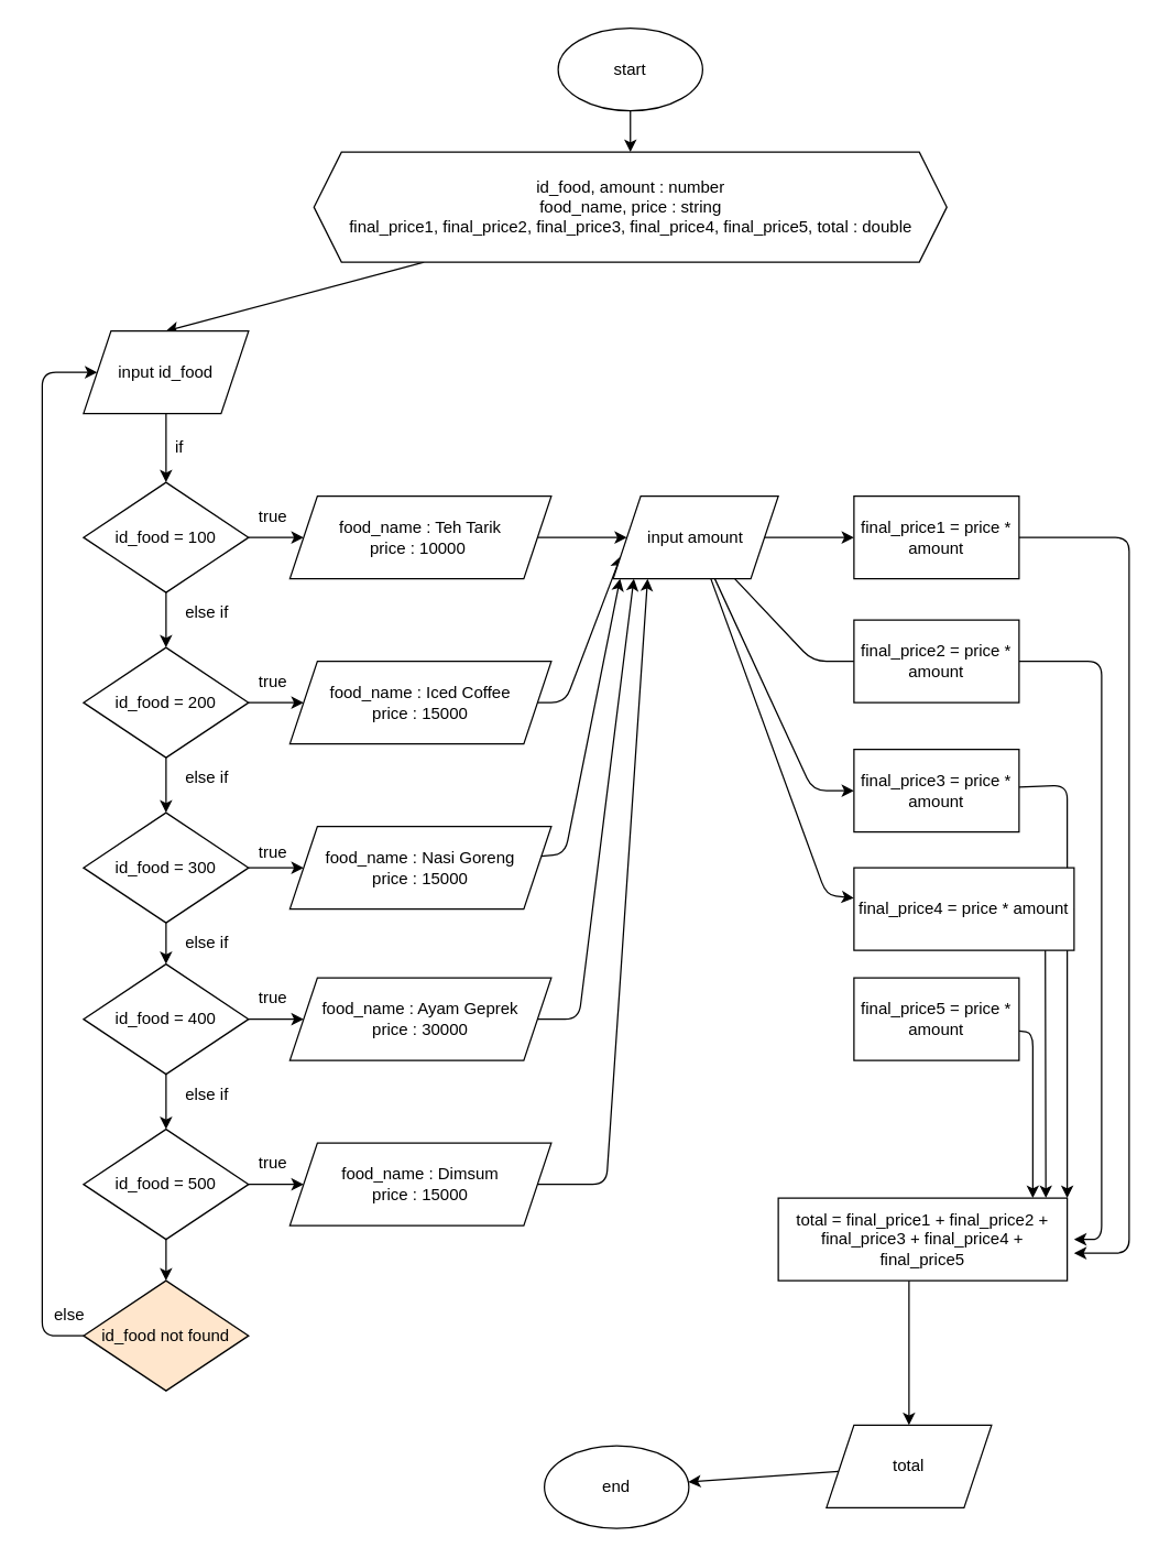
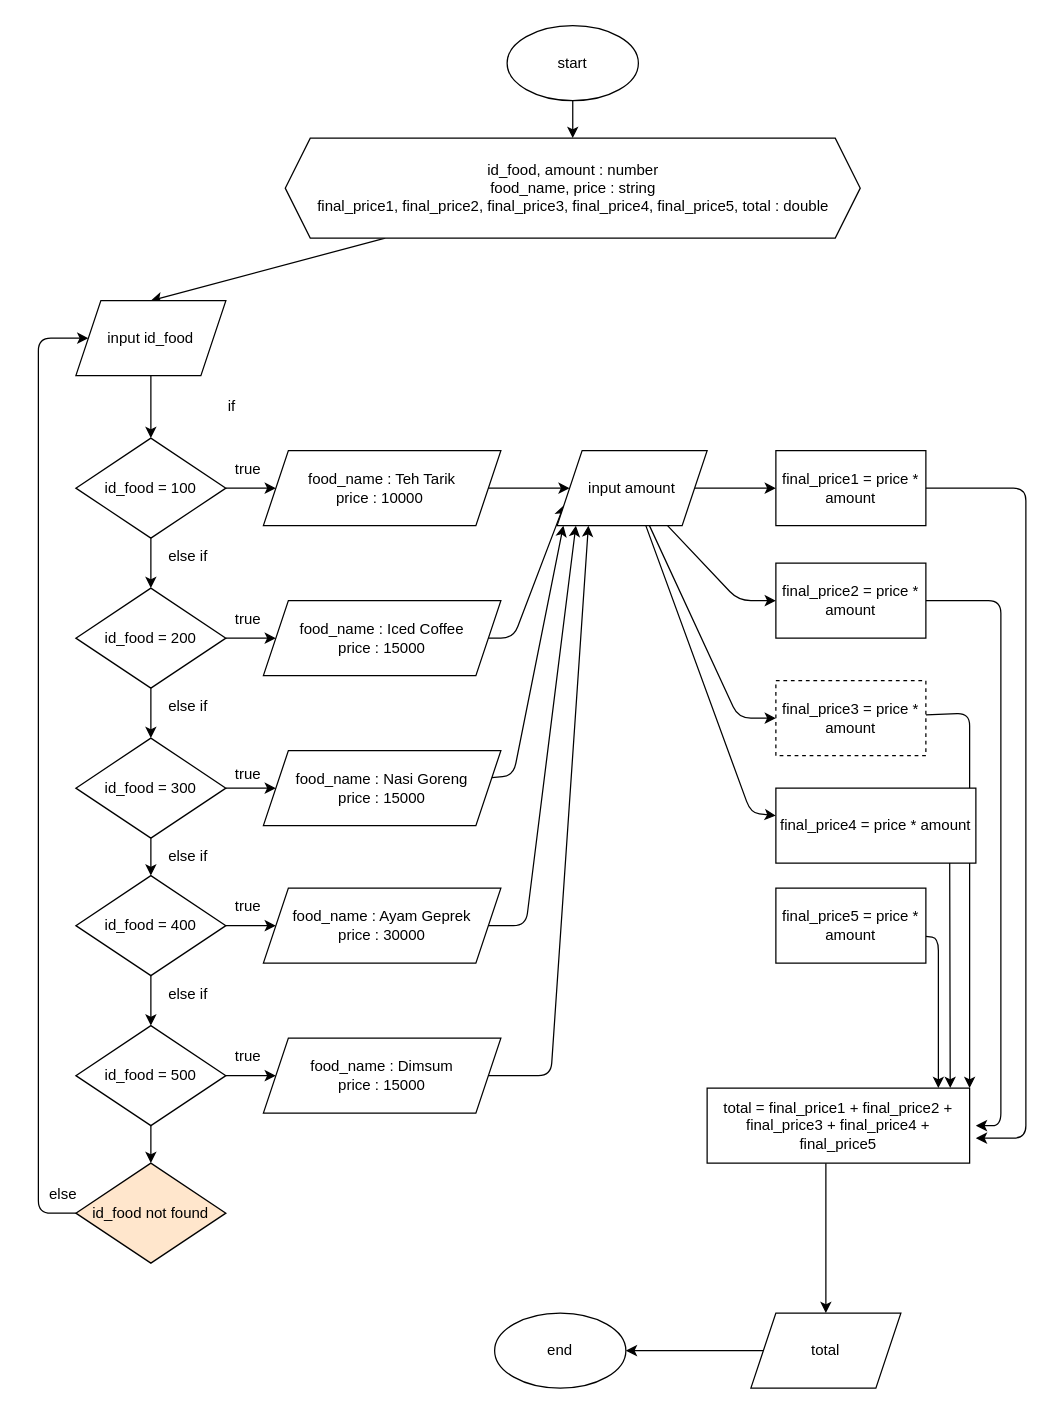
- <mxCell id="54" value="if" style="text;html=1;strokeColor=none;fillColor=none;align=center;verticalAlign=middle;whiteSpace=wrap;rounded=0;" parent="1" vertex="1"><mxGeometry x="100" y="310" width="60" height="30" as="geometry" /></mxCell>
+ <mxCell id="54" value="if" style="text;html=1;strokeColor=none;fillColor=none;align=center;verticalAlign=middle;whiteSpace=wrap;rounded=0;" parent="1" vertex="1"><mxGeometry x="155" y="310" width="60" height="30" as="geometry" /></mxCell>
- <mxCell id="37" value="" style="edgeStyle=none;html=1;endArrow=none;" parent="1" source="39" target="43" edge="1"><mxGeometry relative="1" as="geometry"><Array as="points"><mxPoint x="590" y="480" /></Array></mxGeometry></mxCell>
+ <mxCell id="37" value="" style="edgeStyle=none;html=1;" parent="1" source="39" target="43" edge="1"><mxGeometry relative="1" as="geometry"><Array as="points"><mxPoint x="590" y="480" /></Array></mxGeometry></mxCell>
- <mxCell id="45" value="&lt;span&gt;final_price3 = price * amount&lt;/span&gt;" style="whiteSpace=wrap;html=1;" parent="1" vertex="1"><mxGeometry x="620" y="544" width="120" height="60" as="geometry" /></mxCell>
+ <mxCell id="45" value="&lt;span&gt;final_price3 = price * amount&lt;/span&gt;" style="whiteSpace=wrap;html=1;dashed=1;" parent="1" vertex="1"><mxGeometry x="620" y="544" width="120" height="60" as="geometry" /></mxCell>
- <mxCell id="53" value="total" style="shape=parallelogram;perimeter=parallelogramPerimeter;whiteSpace=wrap;html=1;fixedSize=1;" parent="1" vertex="1"><mxGeometry x="600" y="1035" width="120" height="60" as="geometry" /></mxCell>
+ <mxCell id="53" value="total" style="shape=parallelogram;perimeter=parallelogramPerimeter;whiteSpace=wrap;html=1;fixedSize=1;" parent="1" vertex="1"><mxGeometry x="600" y="1050" width="120" height="60" as="geometry" /></mxCell>
